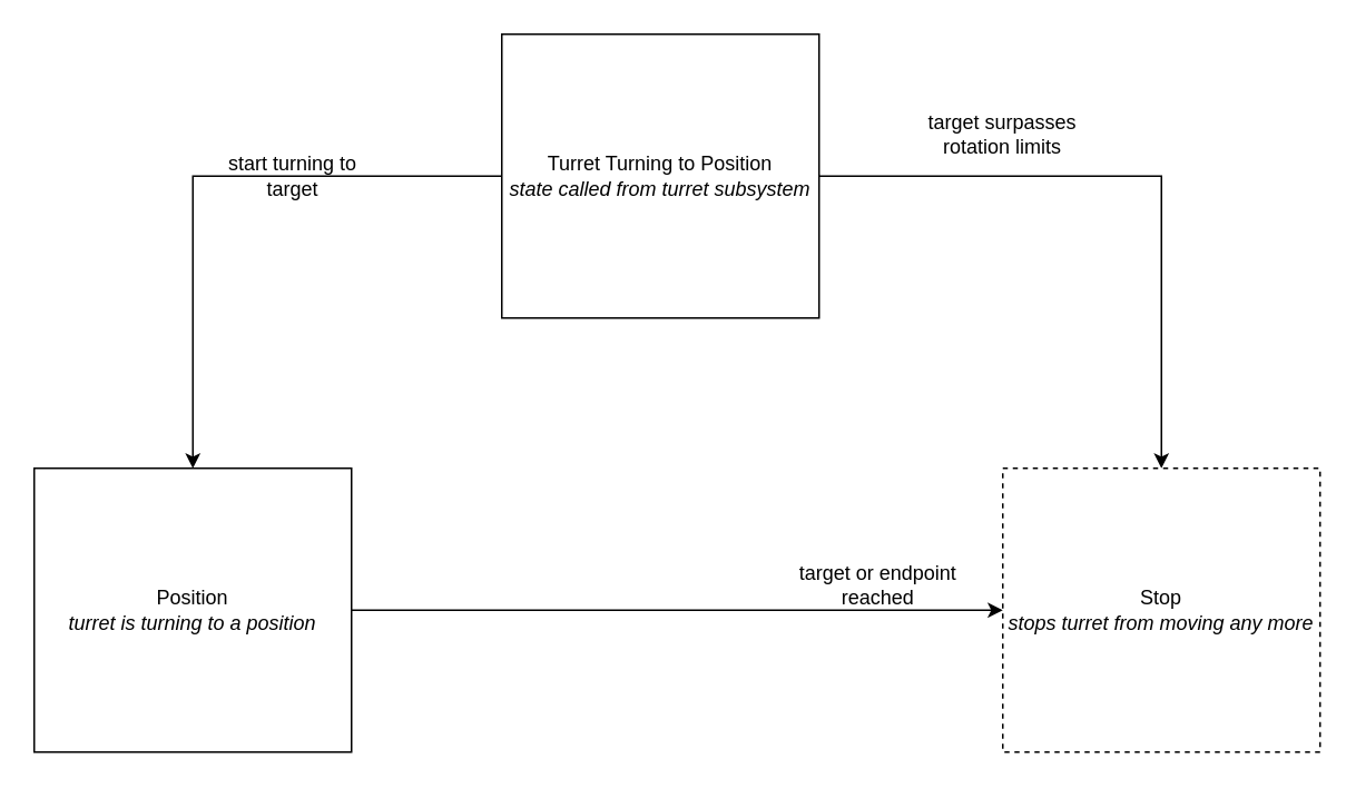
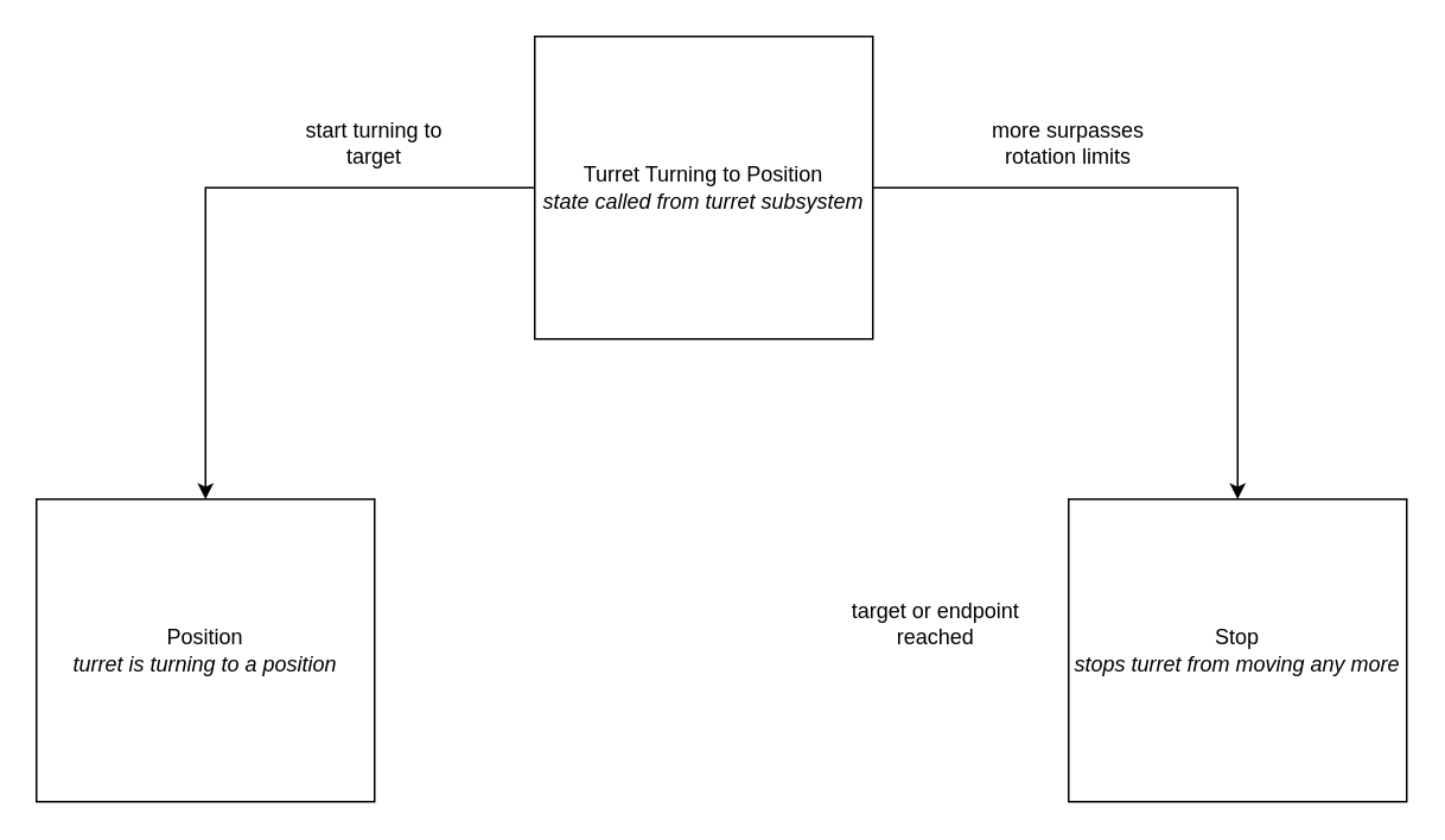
- <mxCell id="9" value="target surpasses rotation limits" style="text;html=1;strokeColor=none;fillColor=none;align=center;verticalAlign=middle;whiteSpace=wrap;rounded=0;" vertex="1" parent="1"><mxGeometry x="540" y="75" width="120" height="10" as="geometry" /></mxCell>
+ <mxCell id="9" value="more surpasses rotation limits" style="text;html=1;strokeColor=none;fillColor=none;align=center;verticalAlign=middle;whiteSpace=wrap;rounded=0;" vertex="1" parent="1"><mxGeometry x="540" y="75" width="120" height="10" as="geometry" /></mxCell>
- <mxCell id="8" value="start turning to target" style="text;html=1;strokeColor=none;fillColor=none;align=center;verticalAlign=middle;whiteSpace=wrap;rounded=0;" vertex="1" parent="1"><mxGeometry x="135" y="95" width="80" height="20" as="geometry" /></mxCell>
+ <mxCell id="8" value="start turning to target" style="text;html=1;strokeColor=none;fillColor=none;align=center;verticalAlign=middle;whiteSpace=wrap;rounded=0;" vertex="1" parent="1"><mxGeometry x="170" y="70" width="80" height="20" as="geometry" /></mxCell>
- <mxCell id="6" style="edgeStyle=orthogonalEdgeStyle;rounded=0;orthogonalLoop=1;jettySize=auto;html=1;exitX=1;exitY=0.5;exitDx=0;exitDy=0;entryX=0;entryY=0.5;entryDx=0;entryDy=0;" edge="1" parent="1" source="7" target="5"><mxGeometry relative="1" as="geometry" /></mxCell>
- <mxCell id="5" value="&lt;div&gt;Stop&lt;/div&gt;&lt;div&gt;&lt;i&gt;stops turret from moving any more&lt;/i&gt;&lt;br&gt;&lt;/div&gt;" style="rounded=0;whiteSpace=wrap;html=1;dashed=1;" vertex="1" parent="1"><mxGeometry x="600" y="280" width="190" height="170" as="geometry" /></mxCell>
+ <mxCell id="5" value="&lt;div&gt;Stop&lt;/div&gt;&lt;div&gt;&lt;i&gt;stops turret from moving any more&lt;/i&gt;&lt;br&gt;&lt;/div&gt;" style="rounded=0;whiteSpace=wrap;html=1;" vertex="1" parent="1"><mxGeometry x="600" y="280" width="190" height="170" as="geometry" /></mxCell>
